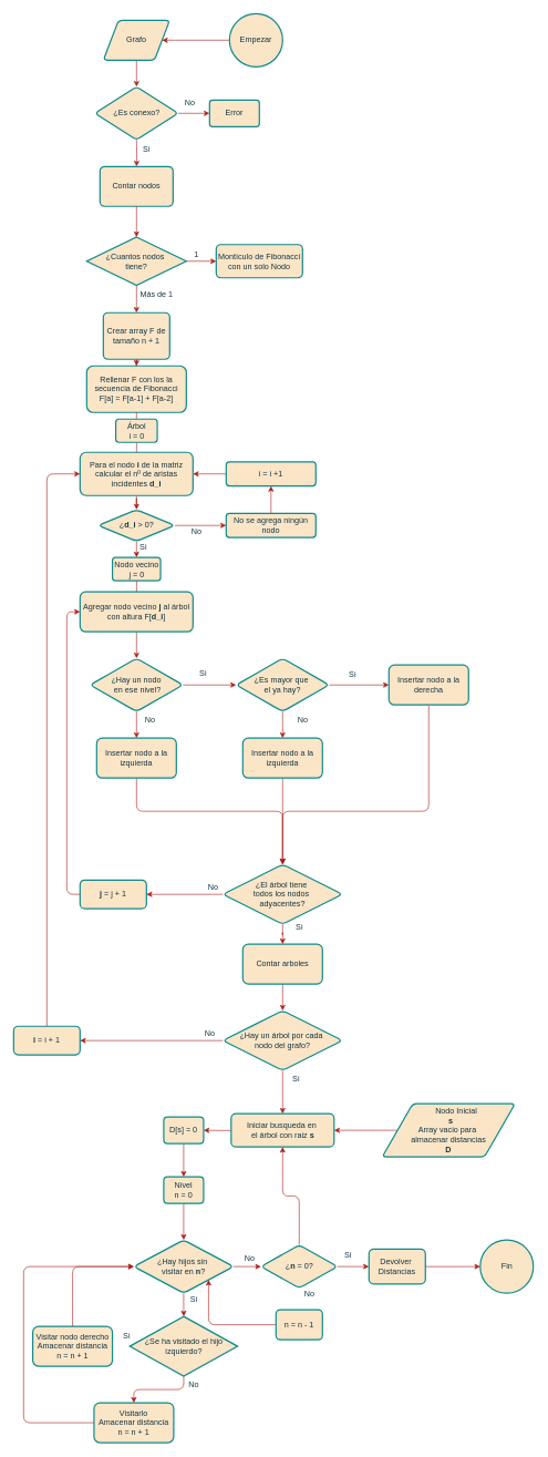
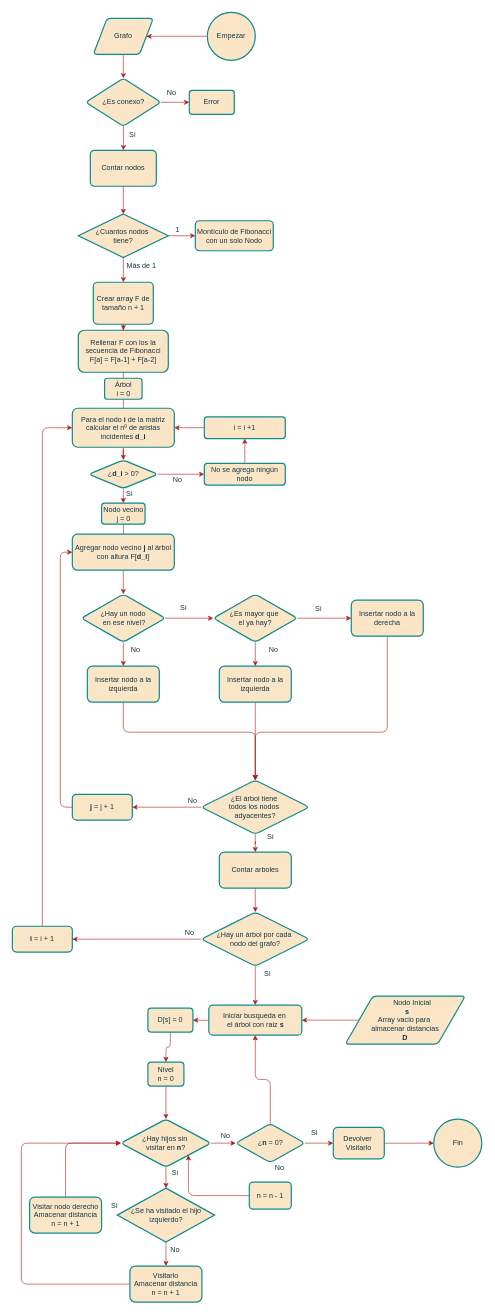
- <mxCell id="79" value="D[s] = 0&lt;div&gt;&lt;/div&gt;" style="whiteSpace=wrap;html=1;fillColor=#FAE5C7;strokeColor=#0F8B8D;fontColor=#143642;rounded=1;arcSize=14;strokeWidth=2;labelBackgroundColor=none;" parent="1" vertex="1"><mxGeometry x="246" y="1680" width="60" height="40" as="geometry" /></mxCell>
+ <mxCell id="79" value="D[s] = 0&lt;div&gt;&lt;/div&gt;" style="whiteSpace=wrap;html=1;fillColor=#FAE5C7;strokeColor=#0F8B8D;fontColor=#143642;rounded=1;arcSize=14;strokeWidth=2;labelBackgroundColor=none;" parent="1" vertex="1"><mxGeometry x="246" y="1680" width="75" height="40" as="geometry" /></mxCell>
- <mxCell id="101" value="Devolver&amp;nbsp;&lt;div&gt;Distancias&lt;/div&gt;" style="whiteSpace=wrap;html=1;fillColor=#FAE5C7;strokeColor=#0F8B8D;fontColor=#143642;rounded=1;arcSize=14;strokeWidth=2;labelBackgroundColor=none;" parent="1" vertex="1"><mxGeometry x="555" y="1878.75" width="85" height="52.5" as="geometry" /></mxCell>
+ <mxCell id="101" value="Devolver&amp;nbsp;&lt;div&gt;Visitarlo&lt;/div&gt;" style="whiteSpace=wrap;html=1;fillColor=#FAE5C7;strokeColor=#0F8B8D;fontColor=#143642;rounded=1;arcSize=14;strokeWidth=2;labelBackgroundColor=none;" parent="1" vertex="1"><mxGeometry x="555" y="1878.75" width="85" height="52.5" as="geometry" /></mxCell>
- <mxCell id="89" value="Visitarlo&lt;div&gt;Amacenar distancia&lt;br&gt;&lt;div&gt;n = n + 1&lt;/div&gt;&lt;/div&gt;" style="whiteSpace=wrap;html=1;fillColor=#FAE5C7;strokeColor=#0F8B8D;fontColor=#143642;strokeWidth=2;labelBackgroundColor=none;rounded=1;" parent="1" vertex="1"><mxGeometry x="141" y="2110" width="120" height="60" as="geometry" /></mxCell>
+ <mxCell id="89" value="Visitarlo&lt;div&gt;Amacenar distancia&lt;br&gt;&lt;div&gt;n = n + 1&lt;/div&gt;&lt;/div&gt;" style="whiteSpace=wrap;html=1;fillColor=#FAE5C7;strokeColor=#0F8B8D;fontColor=#143642;strokeWidth=2;labelBackgroundColor=none;rounded=1;" parent="1" vertex="1"><mxGeometry x="216" y="2110" width="120" height="60" as="geometry" /></mxCell>
